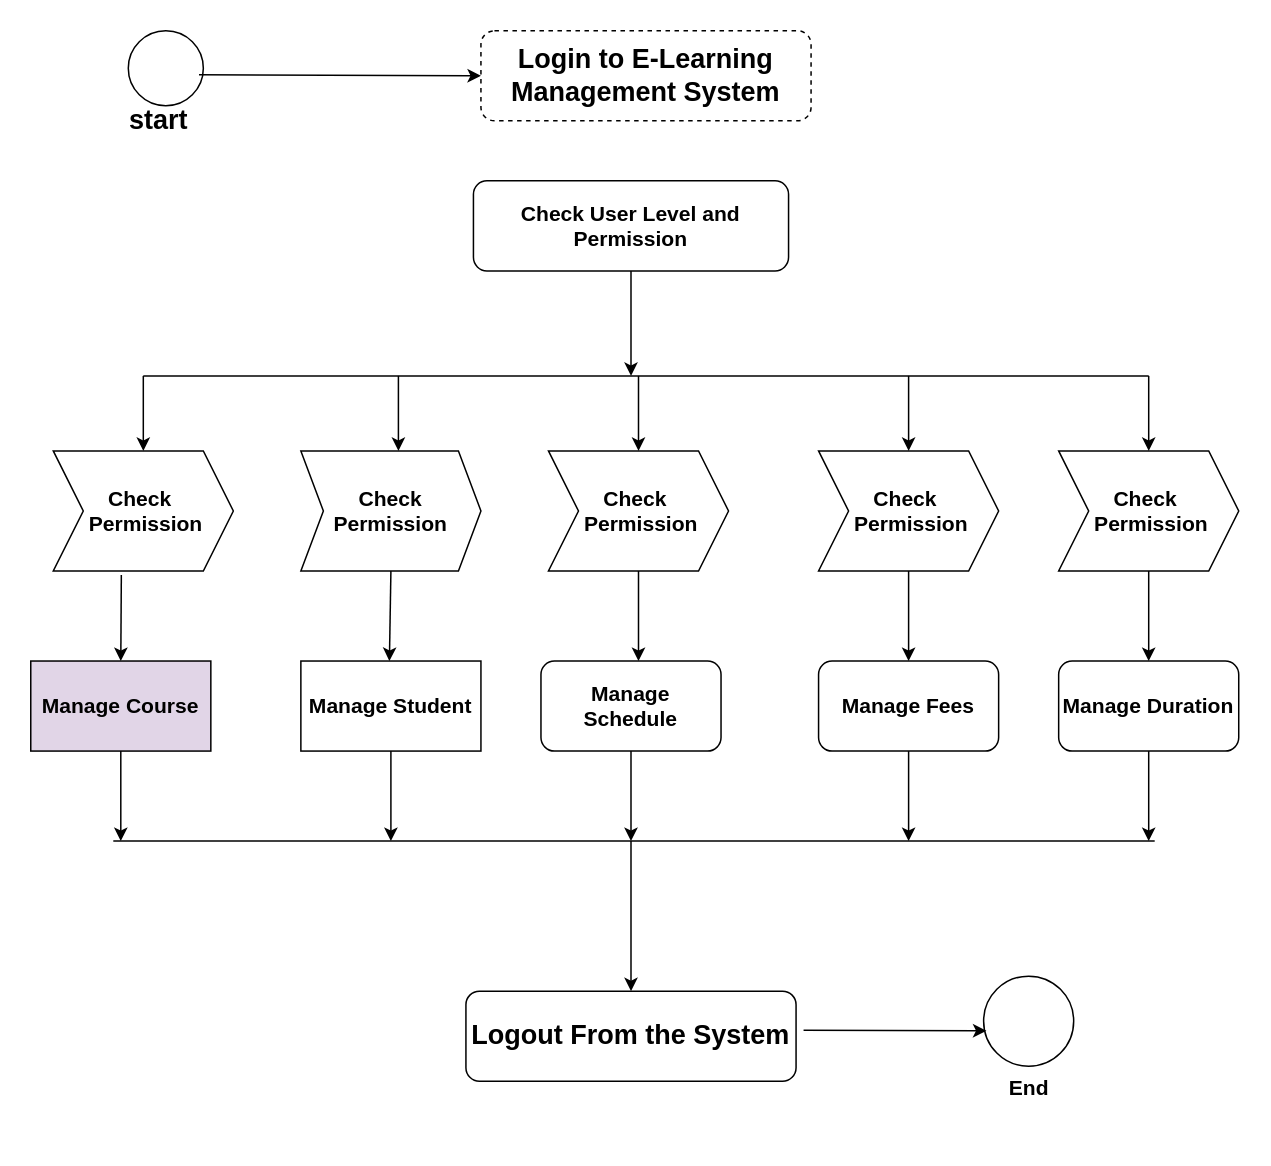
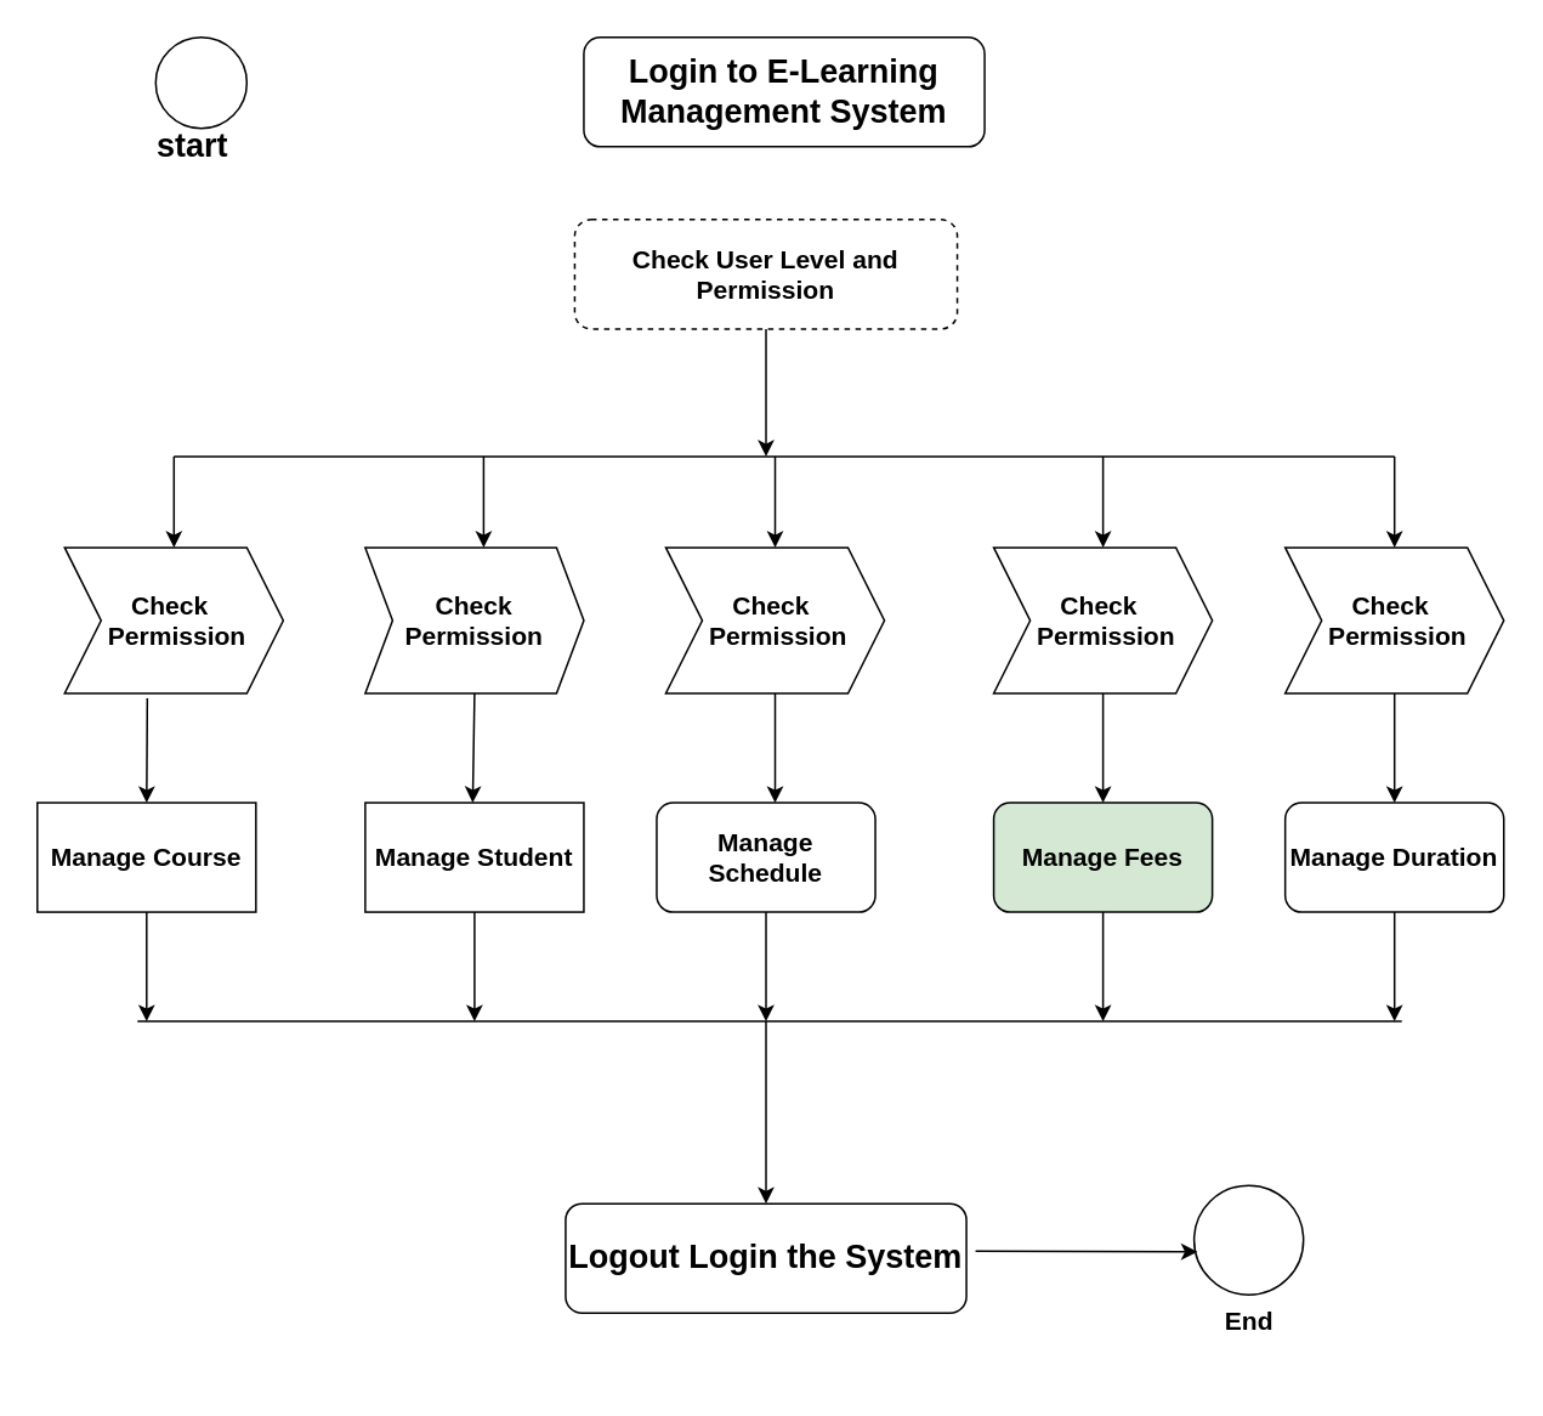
- <mxCell id="39" value="" style="endArrow=classic;html=1;rounded=0;exitX=0.952;exitY=-0.012;exitDx=0;exitDy=0;exitPerimeter=0;entryX=0;entryY=0.5;entryDx=0;entryDy=0;" edge="1" parent="1" source="3" target="4"><mxGeometry width="50" height="50" relative="1" as="geometry"><mxPoint x="135" y="350" as="sourcePoint" /><mxPoint x="185" y="300" as="targetPoint" /></mxGeometry></mxCell>
- <mxCell id="4" value="&lt;h2&gt;Login to E-Learning Management System&lt;/h2&gt;" style="rounded=1;whiteSpace=wrap;html=1;dashed=1;" vertex="1" parent="1"><mxGeometry x="320" y="20" width="220" height="60" as="geometry" /></mxCell>
+ <mxCell id="4" value="&lt;h2&gt;Login to E-Learning Management System&lt;/h2&gt;" style="rounded=1;whiteSpace=wrap;html=1;" vertex="1" parent="1"><mxGeometry x="320" y="20" width="220" height="60" as="geometry" /></mxCell>
- <mxCell id="5" value="&lt;h3&gt;Check User Level and Permission&lt;/h3&gt;" style="rounded=1;whiteSpace=wrap;html=1;" vertex="1" parent="1"><mxGeometry x="315" y="120" width="210" height="60" as="geometry" /></mxCell>
+ <mxCell id="5" value="&lt;h3&gt;Check User Level and Permission&lt;/h3&gt;" style="rounded=1;whiteSpace=wrap;html=1;dashed=1;" vertex="1" parent="1"><mxGeometry x="315" y="120" width="210" height="60" as="geometry" /></mxCell>
- <mxCell id="23" value="&lt;h3&gt;Manage Course&lt;/h3&gt;" style="rounded=1;whiteSpace=wrap;html=1;arcSize=0;fillColor=#e1d5e7;" vertex="1" parent="1"><mxGeometry x="20" y="440" width="120" height="60" as="geometry" /></mxCell>
+ <mxCell id="23" value="&lt;h3&gt;Manage Course&lt;/h3&gt;" style="rounded=1;whiteSpace=wrap;html=1;arcSize=0;" vertex="1" parent="1"><mxGeometry x="20" y="440" width="120" height="60" as="geometry" /></mxCell>
- <mxCell id="26" value="&lt;h3&gt;Manage Fees&lt;/h3&gt;" style="rounded=1;whiteSpace=wrap;html=1;" vertex="1" parent="1"><mxGeometry x="545" y="440" width="120" height="60" as="geometry" /></mxCell>
+ <mxCell id="26" value="&lt;h3&gt;Manage Fees&lt;/h3&gt;" style="rounded=1;whiteSpace=wrap;html=1;fillColor=#d5e8d4;" vertex="1" parent="1"><mxGeometry x="545" y="440" width="120" height="60" as="geometry" /></mxCell>
- <mxCell id="34" value="&lt;h2&gt;Logout From the System&lt;/h2&gt;" style="rounded=1;whiteSpace=wrap;html=1;" vertex="1" parent="1"><mxGeometry x="310" y="660" width="220" height="60" as="geometry" /></mxCell>
+ <mxCell id="34" value="&lt;h2&gt;Logout Login the System&lt;/h2&gt;" style="rounded=1;whiteSpace=wrap;html=1;" vertex="1" parent="1"><mxGeometry x="310" y="660" width="220" height="60" as="geometry" /></mxCell>
